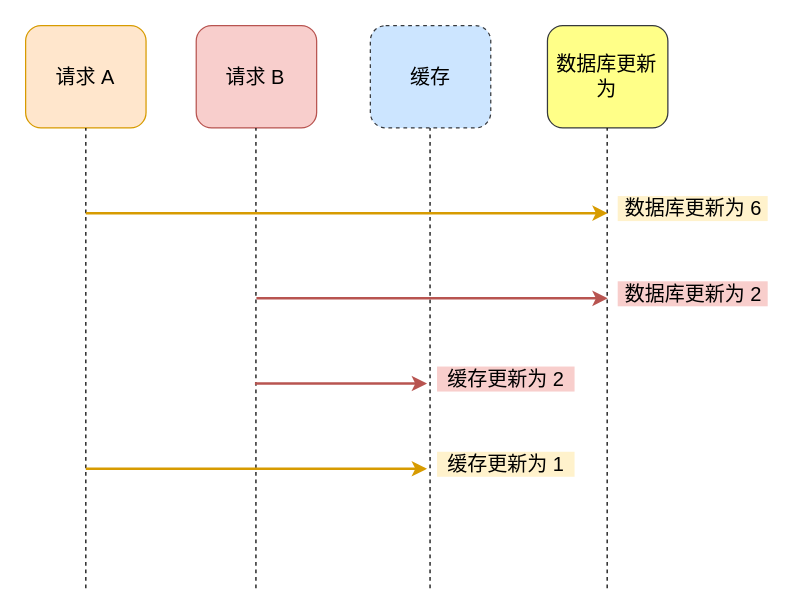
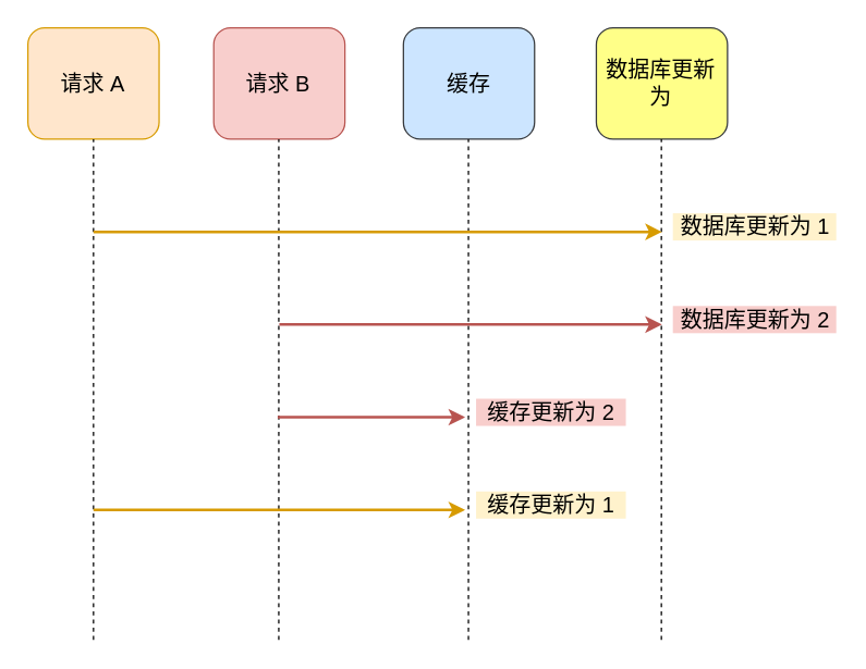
- <mxCell id="5" value="缓存" style="rounded=1;whiteSpace=wrap;html=1;fontSize=16;fillColor=#cce5ff;strokeColor=#36393d;dashed=1;" vertex="1" parent="2"><mxGeometry x="275.768" width="96.338" height="81.818" as="geometry" /></mxCell>
+ <mxCell id="5" value="缓存" style="rounded=1;whiteSpace=wrap;html=1;fontSize=16;fillColor=#cce5ff;strokeColor=#36393d;" vertex="1" parent="2"><mxGeometry x="275.768" width="96.338" height="81.818" as="geometry" /></mxCell>
- <mxCell id="12" value="数据库更新为 6" style="text;html=1;align=center;verticalAlign=middle;resizable=0;points=[];autosize=1;fillColor=#fff2cc;fontSize=16;" vertex="1" parent="2"><mxGeometry x="473.662" y="136.364" width="120" height="20" as="geometry" /></mxCell>
+ <mxCell id="12" value="数据库更新为 1" style="text;html=1;align=center;verticalAlign=middle;resizable=0;points=[];autosize=1;fillColor=#fff2cc;fontSize=16;" vertex="1" parent="2"><mxGeometry x="473.662" y="136.364" width="120" height="20" as="geometry" /></mxCell>
